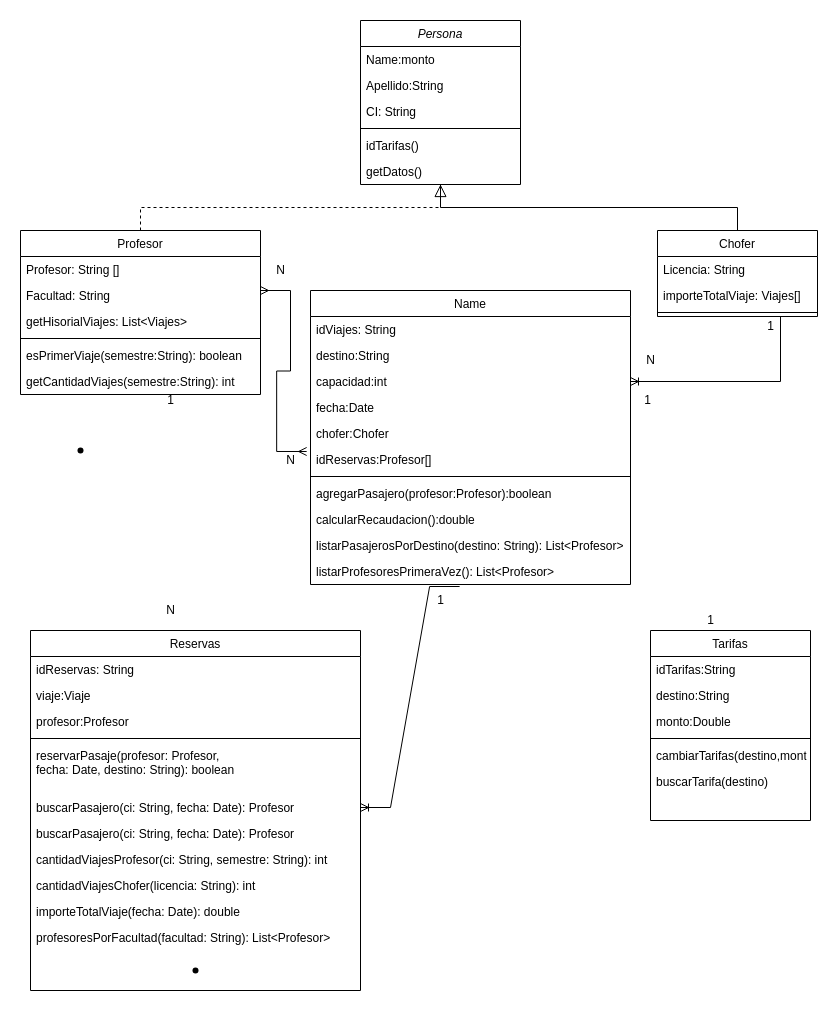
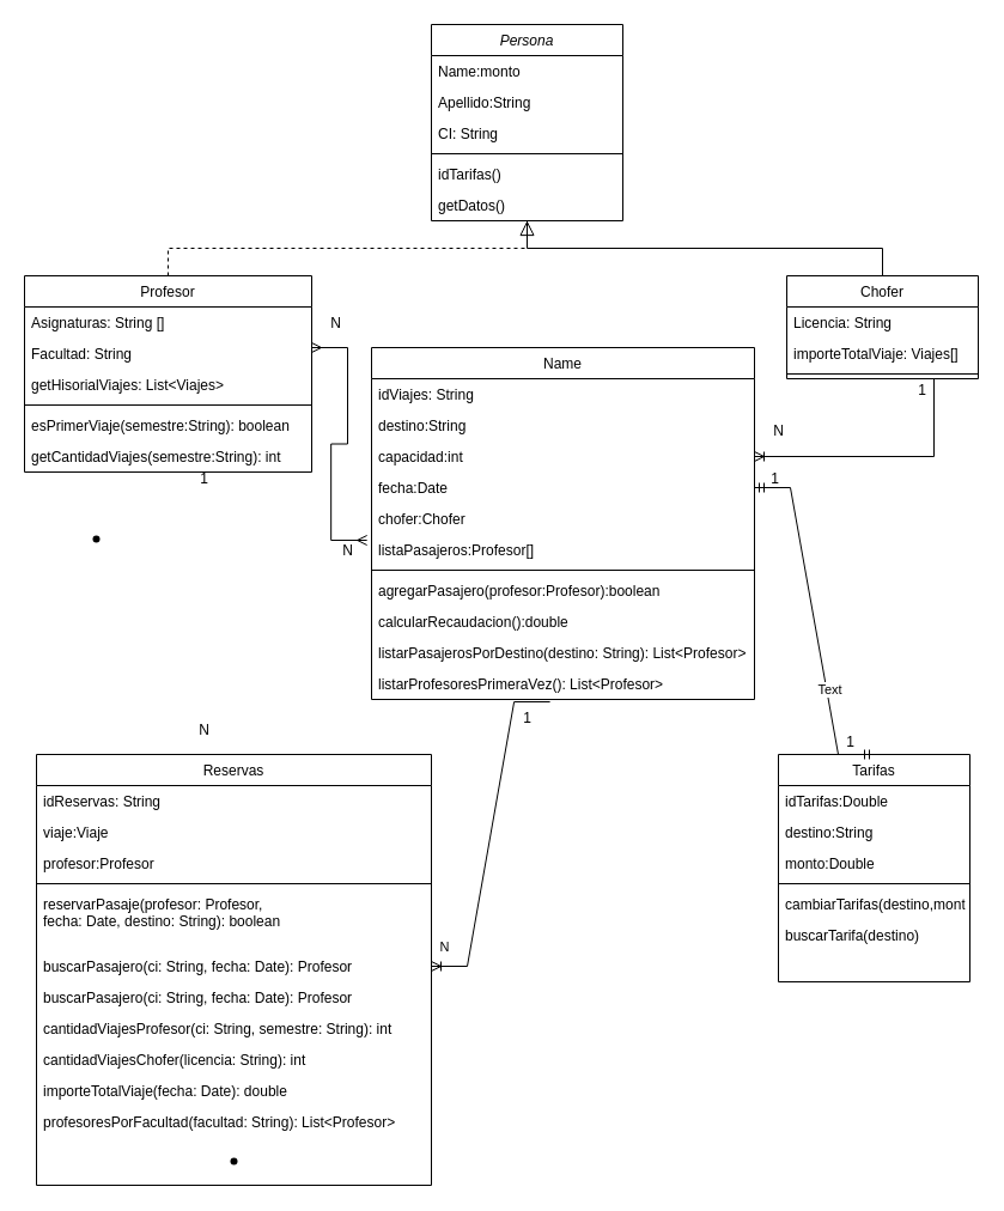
- <mxCell id="10" value="Profesor: String []" style="text;align=left;verticalAlign=top;spacingLeft=4;spacingRight=4;overflow=hidden;rotatable=0;points=[[0,0.5],[1,0.5]];portConstraint=eastwest;" parent="9" vertex="1"><mxGeometry y="26" width="240" height="26" as="geometry" /></mxCell>
+ <mxCell id="10" value="Asignaturas: String []" style="text;align=left;verticalAlign=top;spacingLeft=4;spacingRight=4;overflow=hidden;rotatable=0;points=[[0,0.5],[1,0.5]];portConstraint=eastwest;" parent="9" vertex="1"><mxGeometry y="26" width="240" height="26" as="geometry" /></mxCell>
- <mxCell id="41" value="idReservas:Profesor[]" style="text;align=left;verticalAlign=top;spacingLeft=4;spacingRight=4;overflow=hidden;rotatable=0;points=[[0,0.5],[1,0.5]];portConstraint=eastwest;rounded=0;shadow=0;html=0;" vertex="1" parent="35"><mxGeometry y="156" width="320" height="26" as="geometry" /></mxCell>
+ <mxCell id="41" value="listaPasajeros:Profesor[]" style="text;align=left;verticalAlign=top;spacingLeft=4;spacingRight=4;overflow=hidden;rotatable=0;points=[[0,0.5],[1,0.5]];portConstraint=eastwest;rounded=0;shadow=0;html=0;" vertex="1" parent="35"><mxGeometry y="156" width="320" height="26" as="geometry" /></mxCell>
+ <mxCell id="58" value="" style="edgeStyle=entityRelationEdgeStyle;fontSize=12;html=1;endArrow=ERmandOne;startArrow=ERmandOne;rounded=0;exitX=0.5;exitY=0;exitDx=0;exitDy=0;" edge="1" parent="1" source="47" target="39"><mxGeometry width="100" height="100" relative="1" as="geometry"><mxPoint x="770" y="630" as="sourcePoint" /><mxPoint x="660" y="407" as="targetPoint" /></mxGeometry></mxCell>
+ <mxCell id="59" value="N" style="edgeLabel;html=1;align=center;verticalAlign=middle;resizable=0;points=[];" vertex="1" connectable="0" parent="58"><mxGeometry x="0.907" relative="1" as="geometry"><mxPoint x="-273" y="383" as="offset" /></mxGeometry></mxCell>
+ <mxCell id="60" value="Text" style="edgeLabel;html=1;align=center;verticalAlign=middle;resizable=0;points=[];" vertex="1" connectable="0" parent="58"><mxGeometry x="-0.245" y="-4" relative="1" as="geometry"><mxPoint x="2" y="23" as="offset" /></mxGeometry></mxCell>
- <mxCell id="48" value="idTarifas:String" style="text;align=left;verticalAlign=top;spacingLeft=4;spacingRight=4;overflow=hidden;rotatable=0;points=[[0,0.5],[1,0.5]];portConstraint=eastwest;" parent="47" vertex="1"><mxGeometry y="26" width="160" height="26" as="geometry" /></mxCell>
+ <mxCell id="48" value="idTarifas:Double" style="text;align=left;verticalAlign=top;spacingLeft=4;spacingRight=4;overflow=hidden;rotatable=0;points=[[0,0.5],[1,0.5]];portConstraint=eastwest;" parent="47" vertex="1"><mxGeometry y="26" width="160" height="26" as="geometry" /></mxCell>
